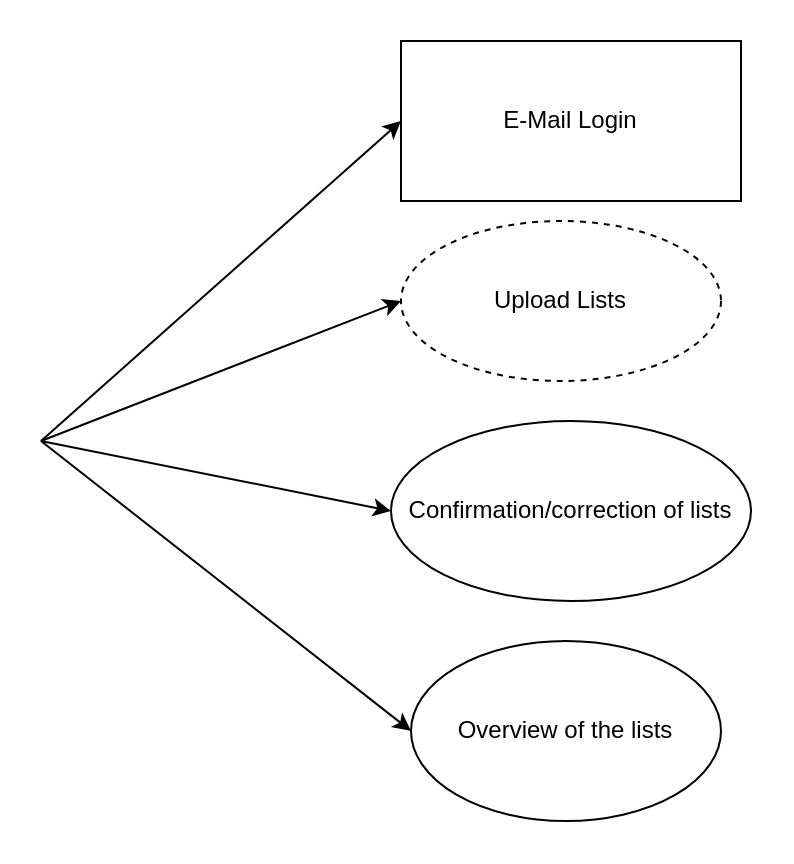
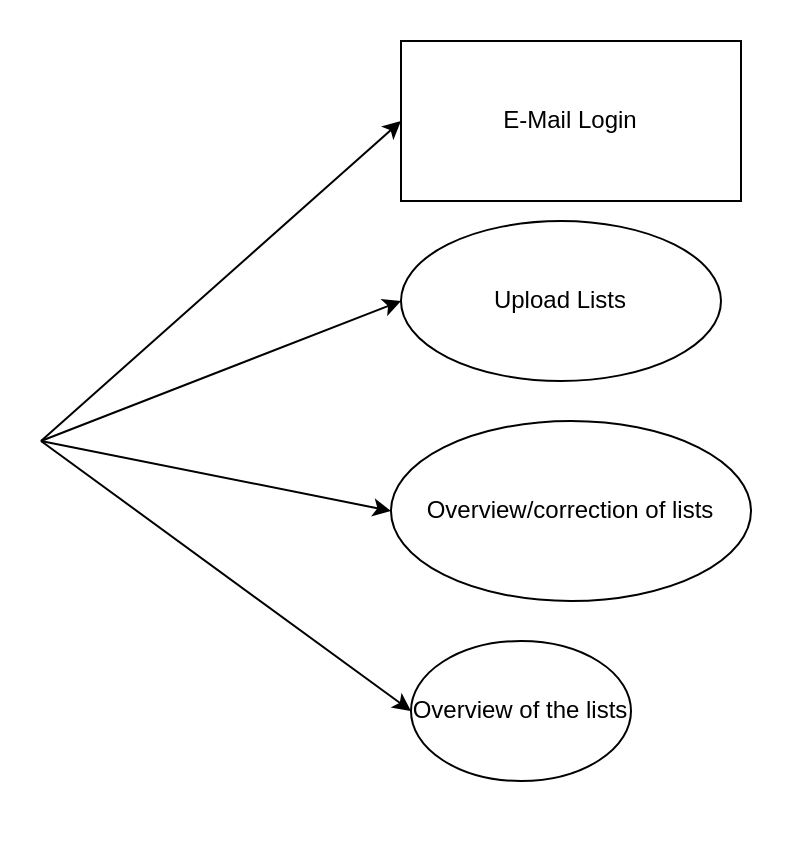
- <mxCell id="4" value="Upload Lists" style="ellipse;whiteSpace=wrap;html=1;dashed=1;" parent="1" vertex="1"><mxGeometry x="200" y="110" width="160" height="80" as="geometry" /></mxCell>
+ <mxCell id="4" value="Upload Lists" style="ellipse;whiteSpace=wrap;html=1;" parent="1" vertex="1"><mxGeometry x="200" y="110" width="160" height="80" as="geometry" /></mxCell>
- <mxCell id="3" value="Confirmation/correction of lists" style="ellipse;whiteSpace=wrap;html=1;" parent="1" vertex="1"><mxGeometry x="195" y="210" width="180" height="90" as="geometry" /></mxCell>
+ <mxCell id="3" value="Overview/correction of lists" style="ellipse;whiteSpace=wrap;html=1;" parent="1" vertex="1"><mxGeometry x="195" y="210" width="180" height="90" as="geometry" /></mxCell>
- <mxCell id="5" value="Overview of the lists" style="ellipse;whiteSpace=wrap;html=1;" parent="1" vertex="1"><mxGeometry x="205" y="320" width="155" height="90" as="geometry" /></mxCell>
+ <mxCell id="5" value="Overview of the lists" style="ellipse;whiteSpace=wrap;html=1;" parent="1" vertex="1"><mxGeometry x="205" y="320" width="110" height="70" as="geometry" /></mxCell>
